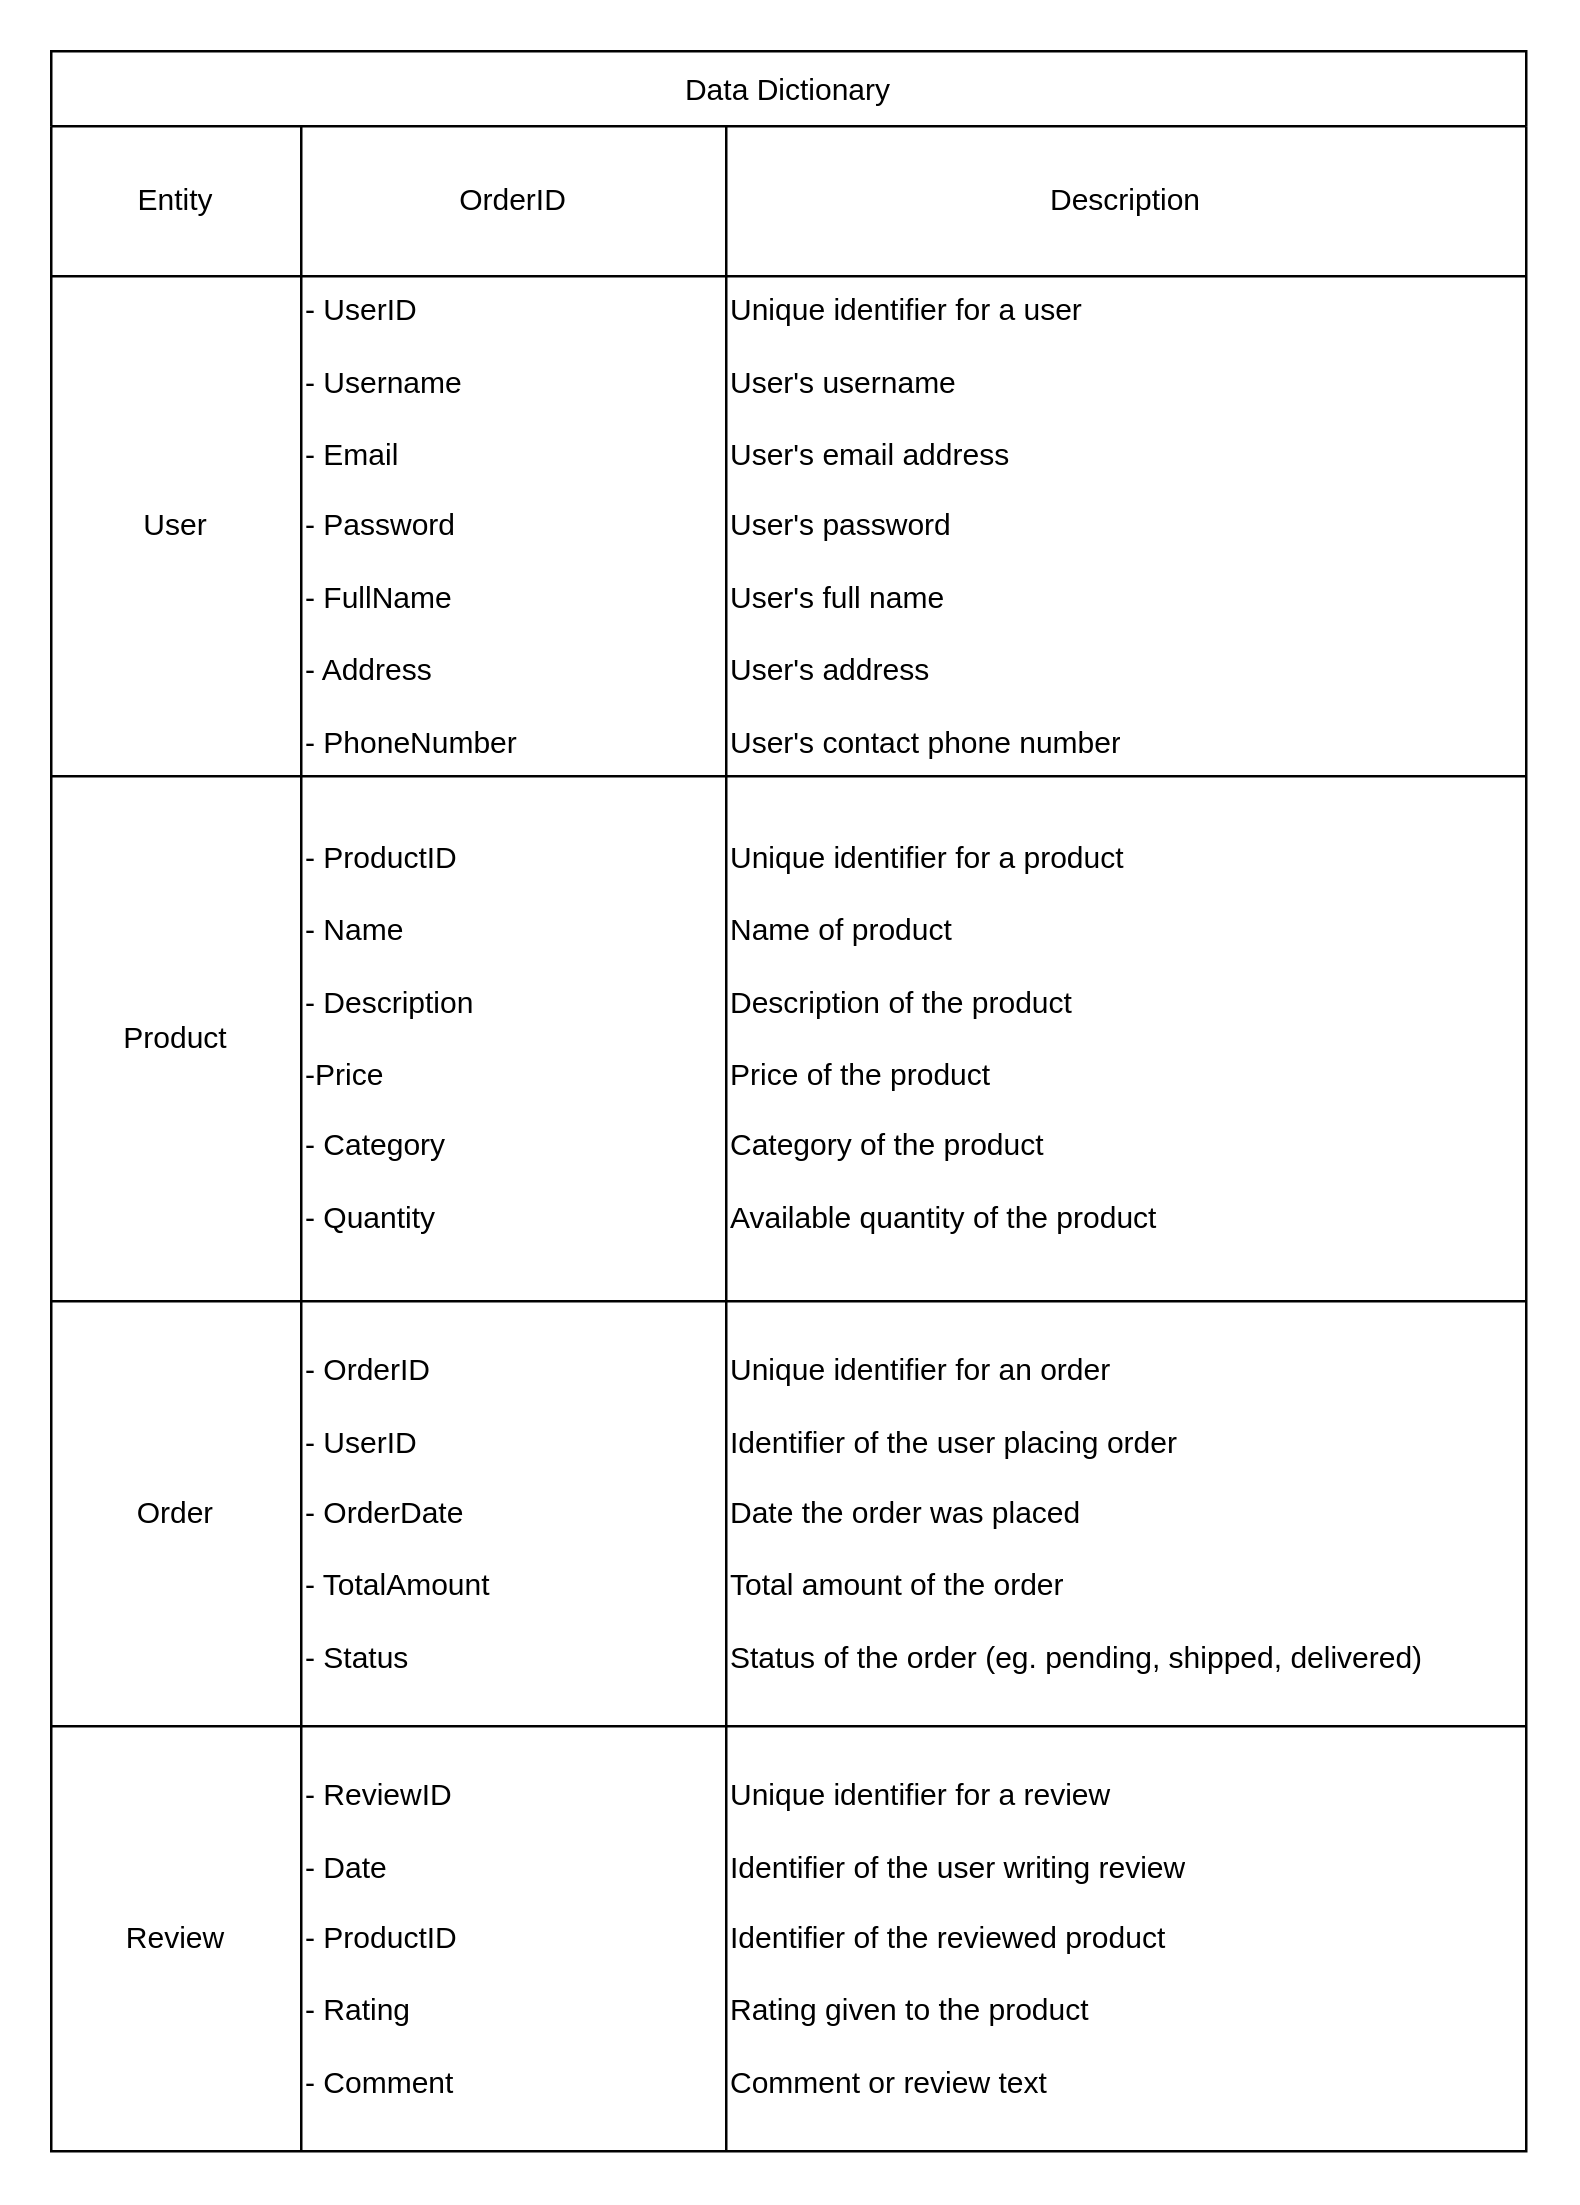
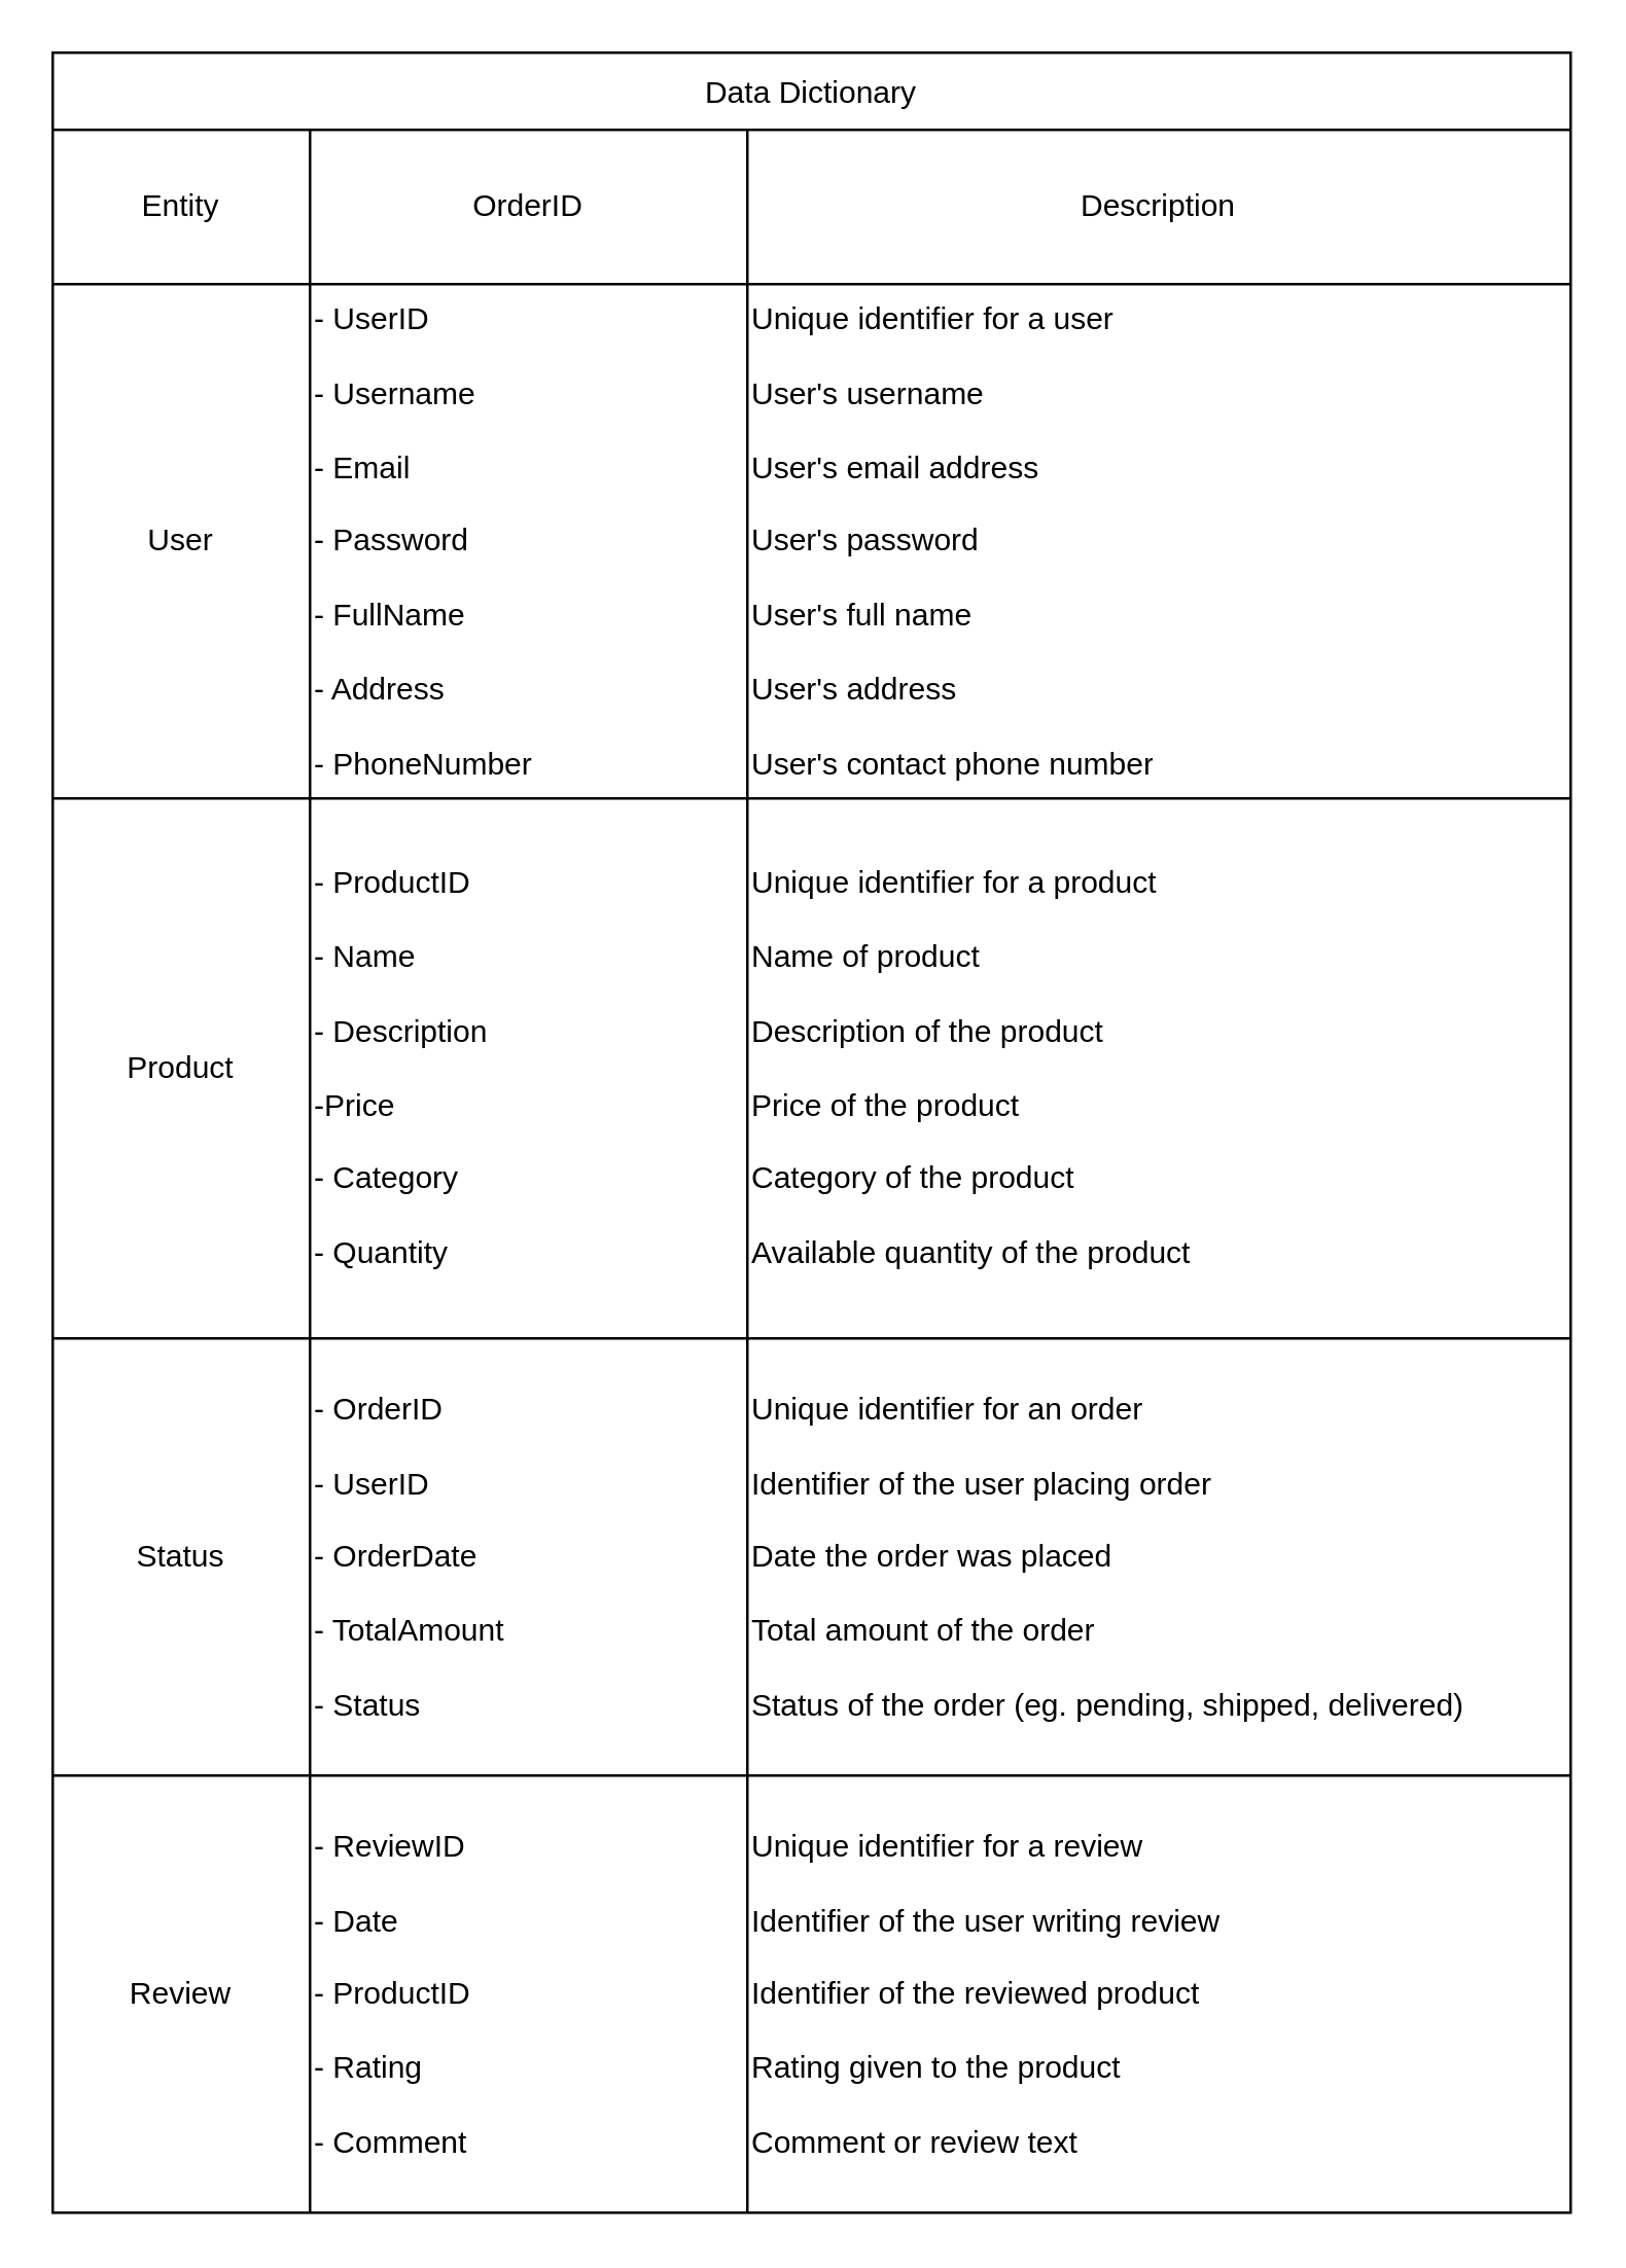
- <mxCell id="16" value="Order" style="shape=partialRectangle;html=1;whiteSpace=wrap;connectable=0;overflow=hidden;fillColor=none;top=0;left=0;bottom=0;right=0;pointerEvents=1;" parent="15" vertex="1"><mxGeometry width="100" height="170" as="geometry"><mxRectangle width="100" height="170" as="alternateBounds" /></mxGeometry></mxCell>
+ <mxCell id="16" value="Status" style="shape=partialRectangle;html=1;whiteSpace=wrap;connectable=0;overflow=hidden;fillColor=none;top=0;left=0;bottom=0;right=0;pointerEvents=1;" parent="15" vertex="1"><mxGeometry width="100" height="170" as="geometry"><mxRectangle width="100" height="170" as="alternateBounds" /></mxGeometry></mxCell>
